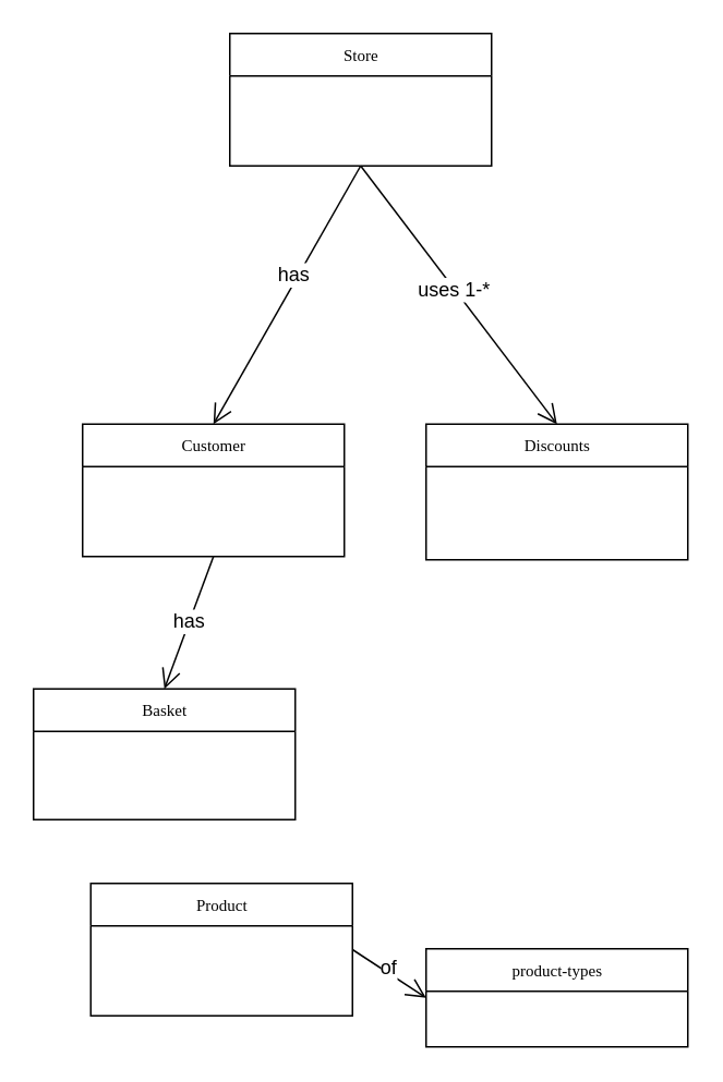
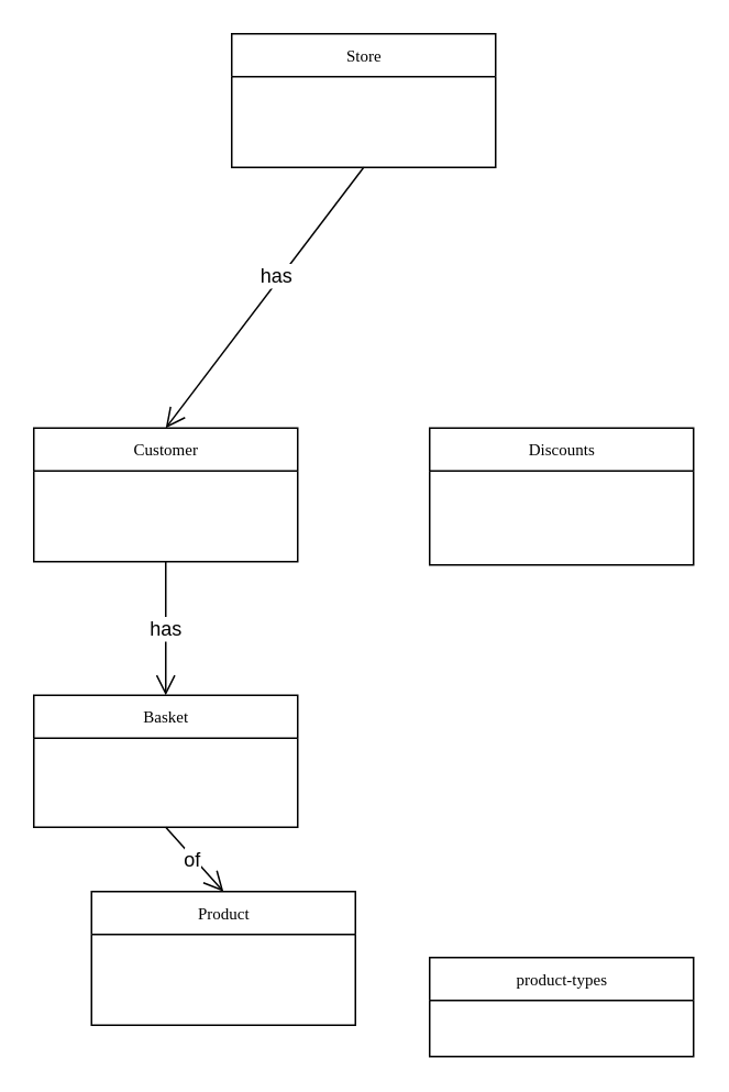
- <mxCell id="10" style="rounded=0;html=1;labelBackgroundColor=none;startFill=0;endArrow=open;endFill=0;endSize=10;fontFamily=Verdana;fontSize=10;exitX=0.5;exitY=1;exitDx=0;exitDy=0;entryX=0.5;entryY=0;entryDx=0;entryDy=0;" parent="1" source="3" target="5" edge="1"><mxGeometry relative="1" as="geometry"><mxPoint x="30" y="190" as="sourcePoint" /><mxPoint x="350" y="190" as="targetPoint" /></mxGeometry></mxCell>
- <mxCell id="11" value="uses 1-*" style="text;html=1;resizable=0;points=[];align=center;verticalAlign=middle;labelBackgroundColor=#ffffff;" parent="10" vertex="1" connectable="0"><mxGeometry x="-0.057" y="-1" relative="1" as="geometry"><mxPoint as="offset" /></mxGeometry></mxCell>
- <mxCell id="4" value="Customer" style="swimlane;html=1;fontStyle=0;childLayout=stackLayout;horizontal=1;startSize=26;fillColor=none;horizontalStack=0;resizeParent=1;resizeLast=0;collapsible=1;marginBottom=0;swimlaneFillColor=#ffffff;rounded=0;shadow=0;comic=0;labelBackgroundColor=none;strokeColor=#000000;strokeWidth=1;fontFamily=Verdana;fontSize=10;fontColor=#000000;align=center;" parent="1" vertex="1"><mxGeometry x="50" y="259" width="160" height="81" as="geometry" /></mxCell>
+ <mxCell id="4" value="Customer" style="swimlane;html=1;fontStyle=0;childLayout=stackLayout;horizontal=1;startSize=26;fillColor=none;horizontalStack=0;resizeParent=1;resizeLast=0;collapsible=1;marginBottom=0;swimlaneFillColor=#ffffff;rounded=0;shadow=0;comic=0;labelBackgroundColor=none;strokeColor=#000000;strokeWidth=1;fontFamily=Verdana;fontSize=10;fontColor=#000000;align=center;" parent="1" vertex="1"><mxGeometry x="20" y="259" width="160" height="81" as="geometry" /></mxCell>
+ <mxCell id="14" value="" style="rounded=0;html=1;labelBackgroundColor=none;startFill=0;endArrow=open;endFill=0;endSize=10;fontFamily=Verdana;fontSize=10;exitX=0.5;exitY=1;exitDx=0;exitDy=0;entryX=0.5;entryY=0;entryDx=0;entryDy=0;" parent="1" source="2" target="7" edge="1"><mxGeometry relative="1" as="geometry"><mxPoint x="430" y="230" as="sourcePoint" /><mxPoint x="430" y="471" as="targetPoint" /></mxGeometry></mxCell>
+ <mxCell id="15" value="of" style="text;html=1;resizable=0;points=[];align=center;verticalAlign=middle;labelBackgroundColor=#ffffff;" parent="14" vertex="1" connectable="0"><mxGeometry x="-0.051" y="-1" relative="1" as="geometry"><mxPoint as="offset" /></mxGeometry></mxCell>
- <mxCell id="16" style="rounded=0;html=1;labelBackgroundColor=none;startFill=0;endArrow=open;endFill=0;endSize=10;fontFamily=Verdana;fontSize=10;exitX=1;exitY=0.5;exitDx=0;exitDy=0;entryX=0;entryY=0.5;entryDx=0;entryDy=0;" parent="1" source="7" target="6" edge="1"><mxGeometry relative="1" as="geometry"><mxPoint x="350" y="511" as="sourcePoint" /><mxPoint x="30" y="512" as="targetPoint" /></mxGeometry></mxCell>
- <mxCell id="17" value="of" style="text;html=1;resizable=0;points=[];align=center;verticalAlign=middle;labelBackgroundColor=#ffffff;" parent="16" vertex="1" connectable="0"><mxGeometry x="-0.099" y="2" relative="1" as="geometry"><mxPoint as="offset" /></mxGeometry></mxCell>
